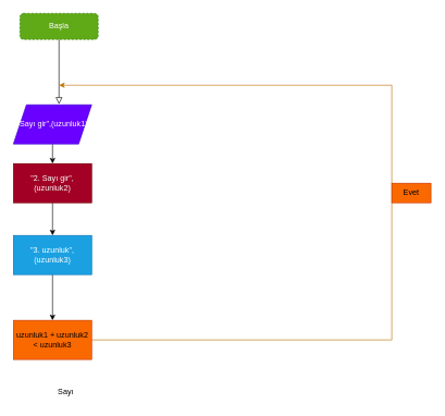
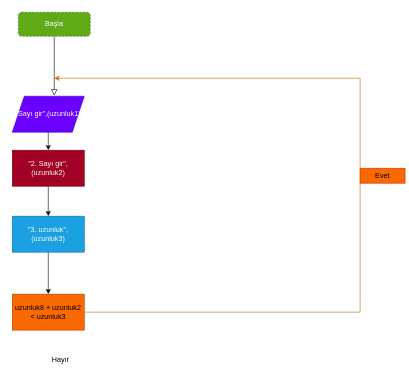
- <mxCell id="12" value="Evet" style="text;strokeColor=#C73500;align=center;fillColor=#fa6800;html=1;verticalAlign=middle;whiteSpace=wrap;rounded=0;fontColor=#000000;" parent="1" vertex="1"><mxGeometry x="600" y="280" width="60" height="30" as="geometry" /></mxCell>
+ <mxCell id="12" value="Evet" style="text;strokeColor=#C73500;align=center;fillColor=#fa6800;html=1;verticalAlign=middle;whiteSpace=wrap;rounded=0;fontColor=#000000;" parent="1" vertex="1"><mxGeometry x="600" y="280" width="75" height="25" as="geometry" /></mxCell>
- <mxCell id="11" value="uzunluk1 + uzunluk2 &amp;lt; uzunluk3" style="whiteSpace=wrap;html=1;fillColor=#fa6800;fontColor=#000000;strokeColor=#C73500;" parent="1" vertex="1"><mxGeometry x="20" y="490" width="120" height="60" as="geometry" /></mxCell>
+ <mxCell id="11" value="uzunluk8 + uzunluk2 &amp;lt; uzunluk3" style="whiteSpace=wrap;html=1;fillColor=#fa6800;fontColor=#000000;strokeColor=#C73500;" parent="1" vertex="1"><mxGeometry x="20" y="490" width="120" height="60" as="geometry" /></mxCell>
- <mxCell id="13" value="Sayı" style="text;html=1;align=center;verticalAlign=middle;resizable=0;points=[];autosize=1;strokeColor=none;fillColor=none;" parent="1" vertex="1"><mxGeometry x="75" y="585" width="50" height="30" as="geometry" /></mxCell>
+ <mxCell id="13" value="Hayır" style="text;html=1;align=center;verticalAlign=middle;resizable=0;points=[];autosize=1;strokeColor=none;fillColor=none;" parent="1" vertex="1"><mxGeometry x="75" y="585" width="50" height="30" as="geometry" /></mxCell>
